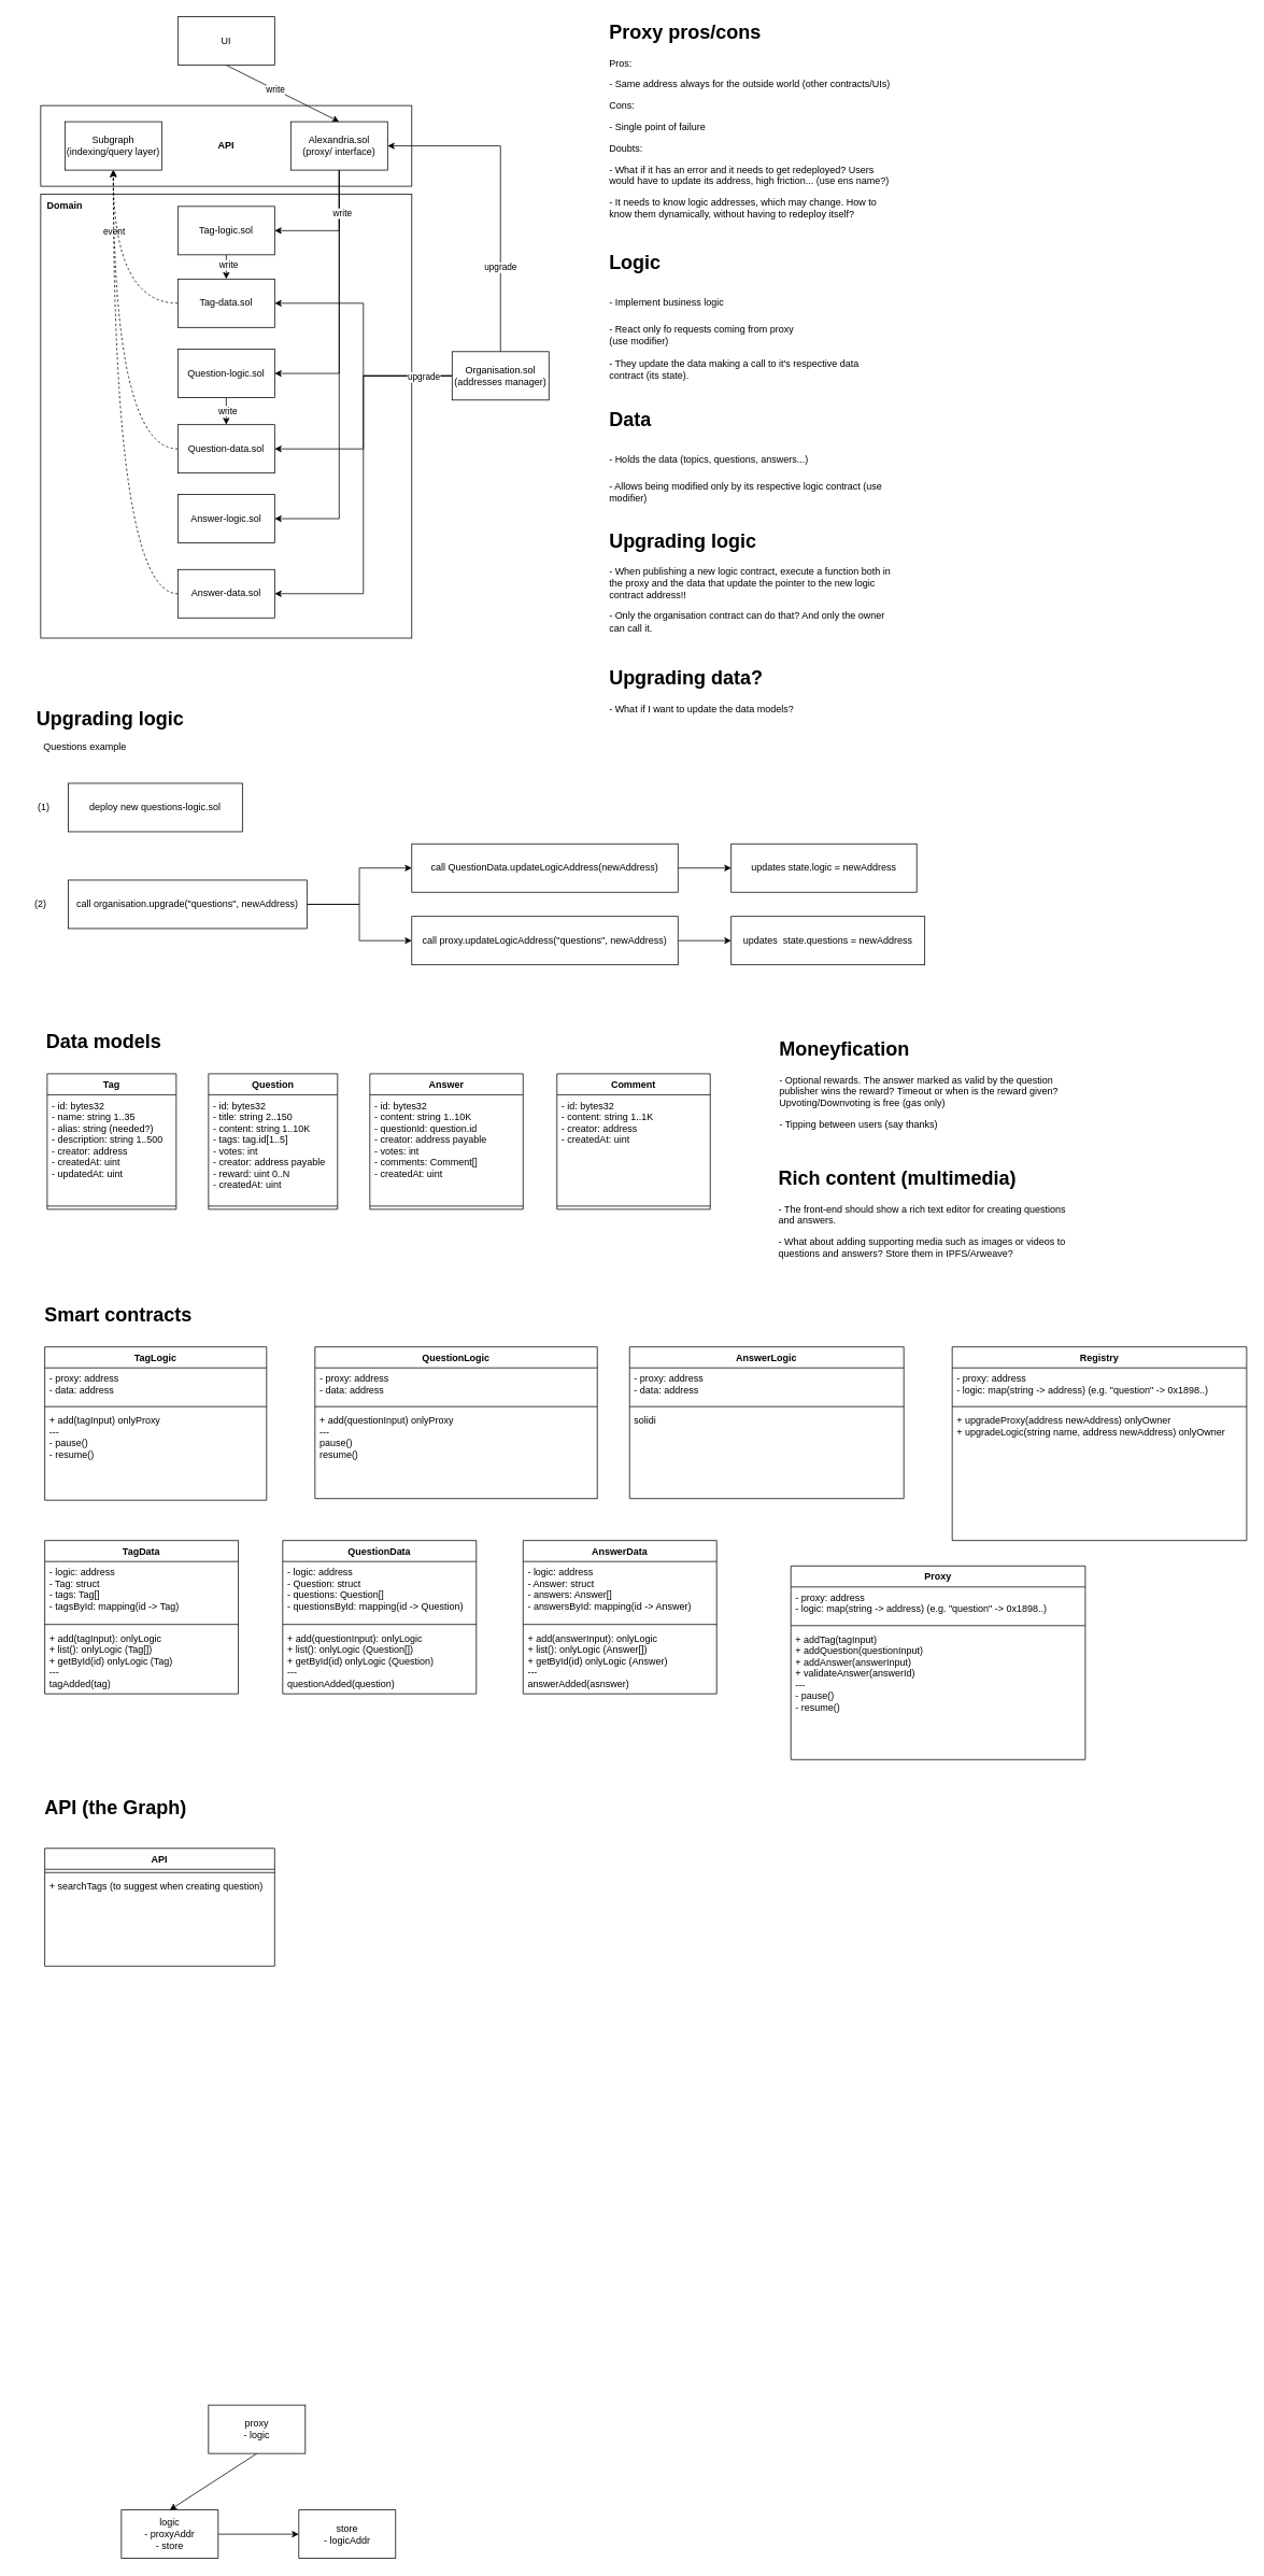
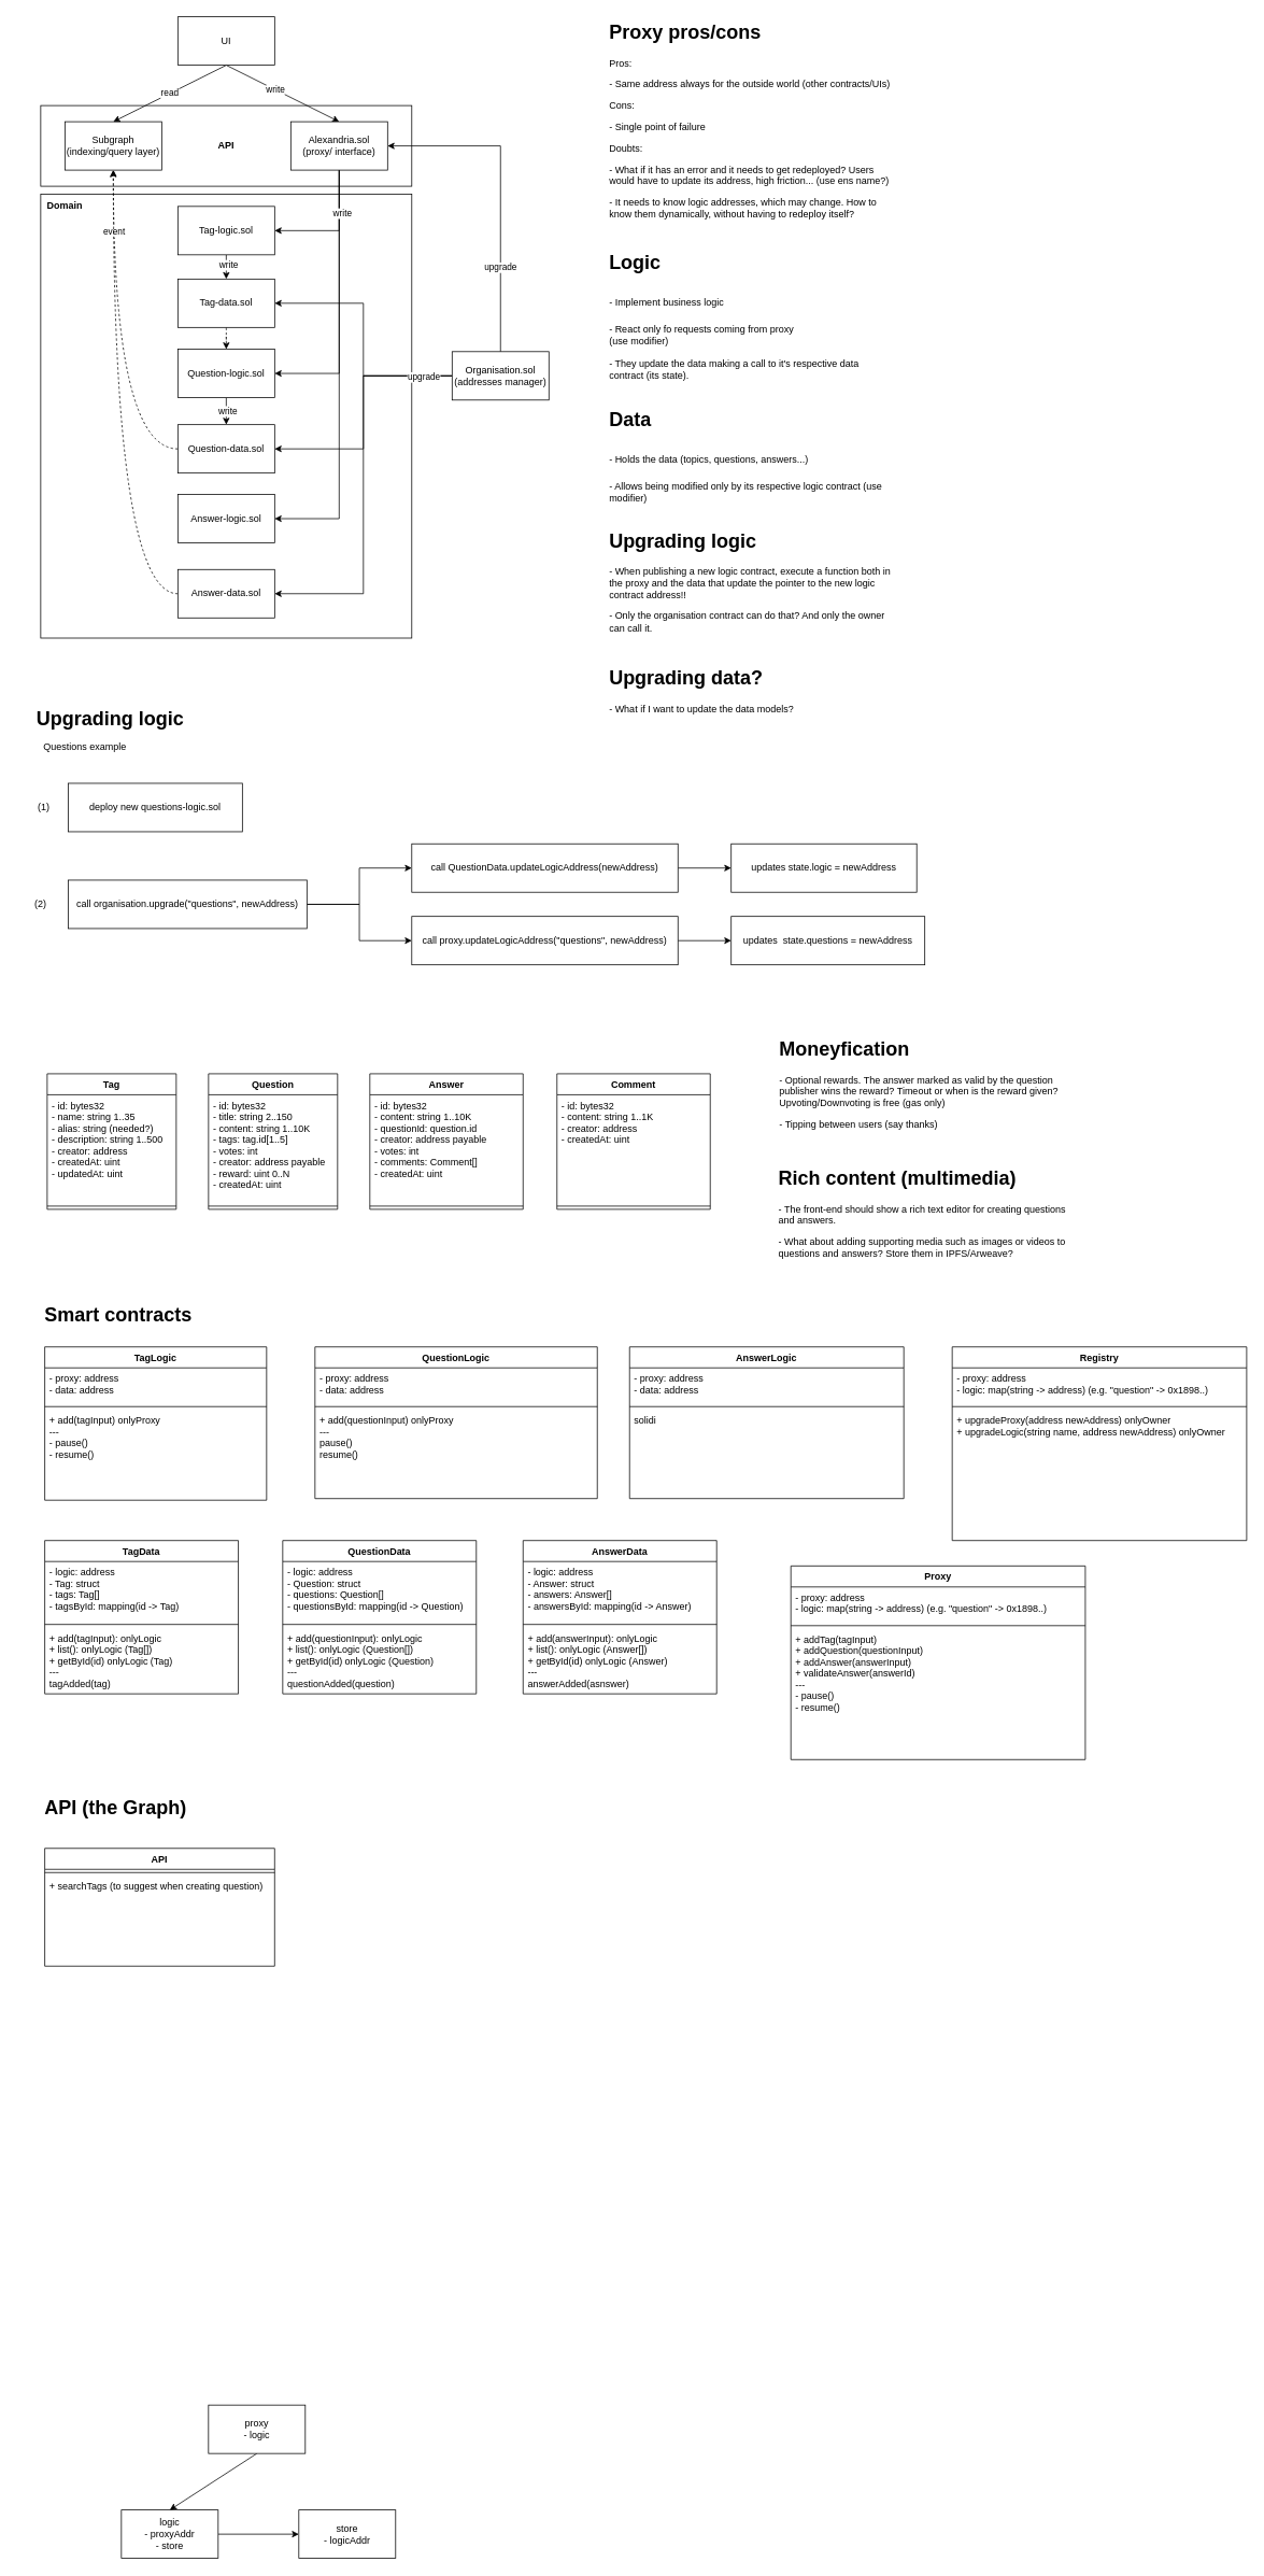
+ <mxCell id="21" value="read" style="edgeStyle=none;rounded=0;orthogonalLoop=1;jettySize=auto;html=1;exitX=0.5;exitY=1;exitDx=0;exitDy=0;entryX=0.5;entryY=0;entryDx=0;entryDy=0;" parent="1" source="22" target="18" edge="1"><mxGeometry relative="1" as="geometry" /></mxCell>
- <mxCell id="11" style="edgeStyle=orthogonalEdgeStyle;curved=1;rounded=0;orthogonalLoop=1;jettySize=auto;html=1;entryX=0.5;entryY=1;entryDx=0;entryDy=0;dashed=1;" parent="1" source="17" target="18" edge="1"><mxGeometry relative="1" as="geometry" /></mxCell>
+ <mxCell id="11" style="edgeStyle=orthogonalEdgeStyle;curved=1;rounded=0;orthogonalLoop=1;jettySize=auto;html=1;dashed=1;" parent="1" source="17" target="8" edge="1"><mxGeometry relative="1" as="geometry" /></mxCell>
- <mxCell id="55" value="&lt;h1&gt;Data models&lt;/h1&gt;" style="text;html=1;strokeColor=none;fillColor=none;spacing=5;spacingTop=-20;whiteSpace=wrap;overflow=hidden;rounded=0;" parent="1" vertex="1"><mxGeometry x="52" y="1270" width="210" height="50" as="geometry" /></mxCell>
